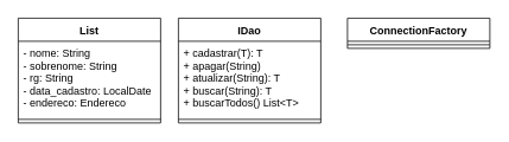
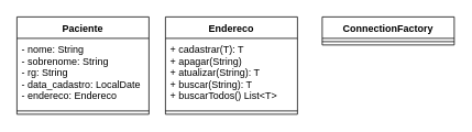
- <mxCell id="2" value="List" style="swimlane;fontStyle=1;align=center;verticalAlign=top;childLayout=stackLayout;horizontal=1;startSize=26;horizontalStack=0;resizeParent=1;resizeParentMax=0;resizeLast=0;collapsible=1;marginBottom=0;" vertex="1" parent="1"><mxGeometry x="20" y="20" width="160" height="118" as="geometry" /></mxCell>
+ <mxCell id="2" value="Paciente" style="swimlane;fontStyle=1;align=center;verticalAlign=top;childLayout=stackLayout;horizontal=1;startSize=26;horizontalStack=0;resizeParent=1;resizeParentMax=0;resizeLast=0;collapsible=1;marginBottom=0;" vertex="1" parent="1"><mxGeometry x="20" y="20" width="160" height="118" as="geometry" /></mxCell>
- <mxCell id="5" value="IDao" style="swimlane;fontStyle=1;align=center;verticalAlign=top;childLayout=stackLayout;horizontal=1;startSize=26;horizontalStack=0;resizeParent=1;resizeParentMax=0;resizeLast=0;collapsible=1;marginBottom=0;" vertex="1" parent="1"><mxGeometry x="200" y="20" width="160" height="118" as="geometry" /></mxCell>
+ <mxCell id="5" value="Endereco" style="swimlane;fontStyle=1;align=center;verticalAlign=top;childLayout=stackLayout;horizontal=1;startSize=26;horizontalStack=0;resizeParent=1;resizeParentMax=0;resizeLast=0;collapsible=1;marginBottom=0;" vertex="1" parent="1"><mxGeometry x="200" y="20" width="160" height="118" as="geometry" /></mxCell>
